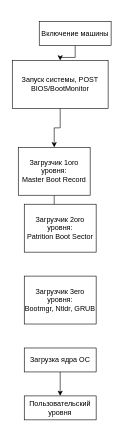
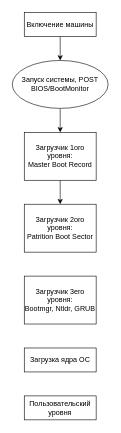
- <mxCell id="3" value="Включение машины" style="rounded=0;whiteSpace=wrap;html=1;" vertex="1" parent="1"><mxGeometry x="65" y="35" width="120" height="40" as="geometry" /></mxCell>
+ <mxCell id="3" value="Включение машины" style="rounded=0;whiteSpace=wrap;html=1;" vertex="1" parent="1"><mxGeometry x="40" y="20" width="120" height="40" as="geometry" /></mxCell>
- <mxCell id="5" value="Запуск системы, POST&lt;br&gt;BIOS/BootMonitor" style="whiteSpace=wrap;html=1;rounded=0;" vertex="1" parent="1"><mxGeometry x="20" y="100" width="160" height="80" as="geometry" /></mxCell>
+ <mxCell id="5" value="Запуск системы, POST&lt;br&gt;BIOS/BootMonitor" style="ellipse;whiteSpace=wrap;html=1;" vertex="1" parent="1"><mxGeometry x="20" y="100" width="160" height="80" as="geometry" /></mxCell>
- <mxCell id="7" value="Загрузчик 1ого уровня:&lt;br&gt;Master Boot Record" style="whiteSpace=wrap;html=1;rounded=0;" vertex="1" parent="1"><mxGeometry x="30" y="245" width="120" height="80" as="geometry" /></mxCell>
+ <mxCell id="7" value="Загрузчик 1ого уровня:&lt;br&gt;Master Boot Record" style="whiteSpace=wrap;html=1;rounded=0;" vertex="1" parent="1"><mxGeometry x="40" y="220" width="120" height="80" as="geometry" /></mxCell>
- <mxCell id="10" value="" style="edgeStyle=orthogonalEdgeStyle;rounded=0;orthogonalLoop=1;jettySize=auto;html=1;" edge="1" parent="1" source="11" target="12"><mxGeometry relative="1" as="geometry" /></mxCell>
